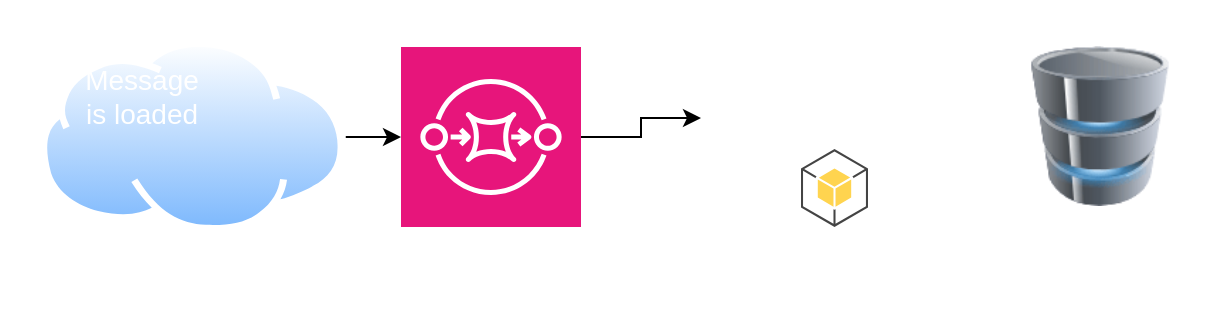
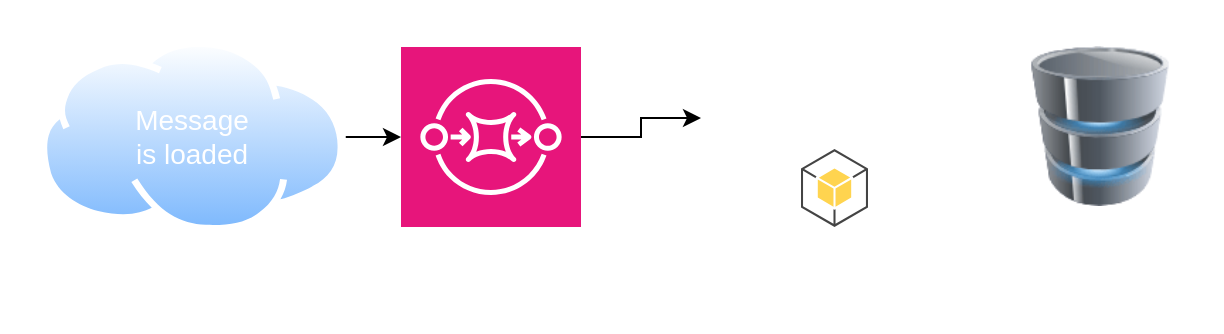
- <mxCell id="6" value="&lt;font style=&quot;font-size: 14px;&quot; color=&quot;#ffffff&quot;&gt;Message is loaded&lt;/font&gt;" style="text;strokeColor=none;align=center;fillColor=none;html=1;verticalAlign=middle;whiteSpace=wrap;rounded=0;" vertex="1" parent="4"><mxGeometry x="21.05" y="15.446" width="60.281" height="25.108" as="geometry" /></mxCell>
+ <mxCell id="6" value="&lt;font style=&quot;font-size: 14px;&quot; color=&quot;#ffffff&quot;&gt;Message is loaded&lt;/font&gt;" style="text;strokeColor=none;align=center;fillColor=none;html=1;verticalAlign=middle;whiteSpace=wrap;rounded=0;" vertex="1" parent="4"><mxGeometry x="46.05" y="35.446" width="60.281" height="25.108" as="geometry" /></mxCell>
